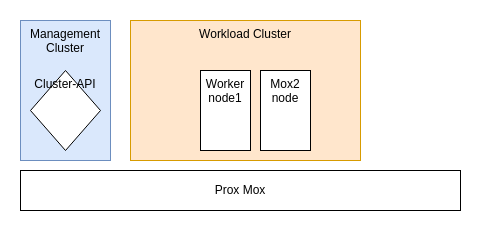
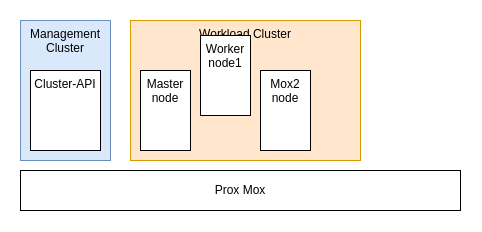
- <mxCell id="4" value="Cluster-API" style="rhombus;whiteSpace=wrap;html=1;verticalAlign=top;" parent="1" vertex="1"><mxGeometry x="30" y="70" width="70" height="80" as="geometry" /></mxCell>
+ <mxCell id="4" value="Cluster-API" style="rounded=0;whiteSpace=wrap;html=1;verticalAlign=top;" parent="1" vertex="1"><mxGeometry x="30" y="70" width="70" height="80" as="geometry" /></mxCell>
+ <mxCell id="6" value="Master node" style="rounded=0;whiteSpace=wrap;html=1;verticalAlign=top;" parent="1" vertex="1"><mxGeometry x="140" y="70" width="50" height="80" as="geometry" /></mxCell>
- <mxCell id="7" value="Worker node1" style="rounded=0;whiteSpace=wrap;html=1;verticalAlign=top;" parent="1" vertex="1"><mxGeometry x="200" y="70" width="50" height="80" as="geometry" /></mxCell>
+ <mxCell id="7" value="Worker node1" style="rounded=0;whiteSpace=wrap;html=1;verticalAlign=top;" parent="1" vertex="1"><mxGeometry x="200" y="35" width="50" height="80" as="geometry" /></mxCell>
